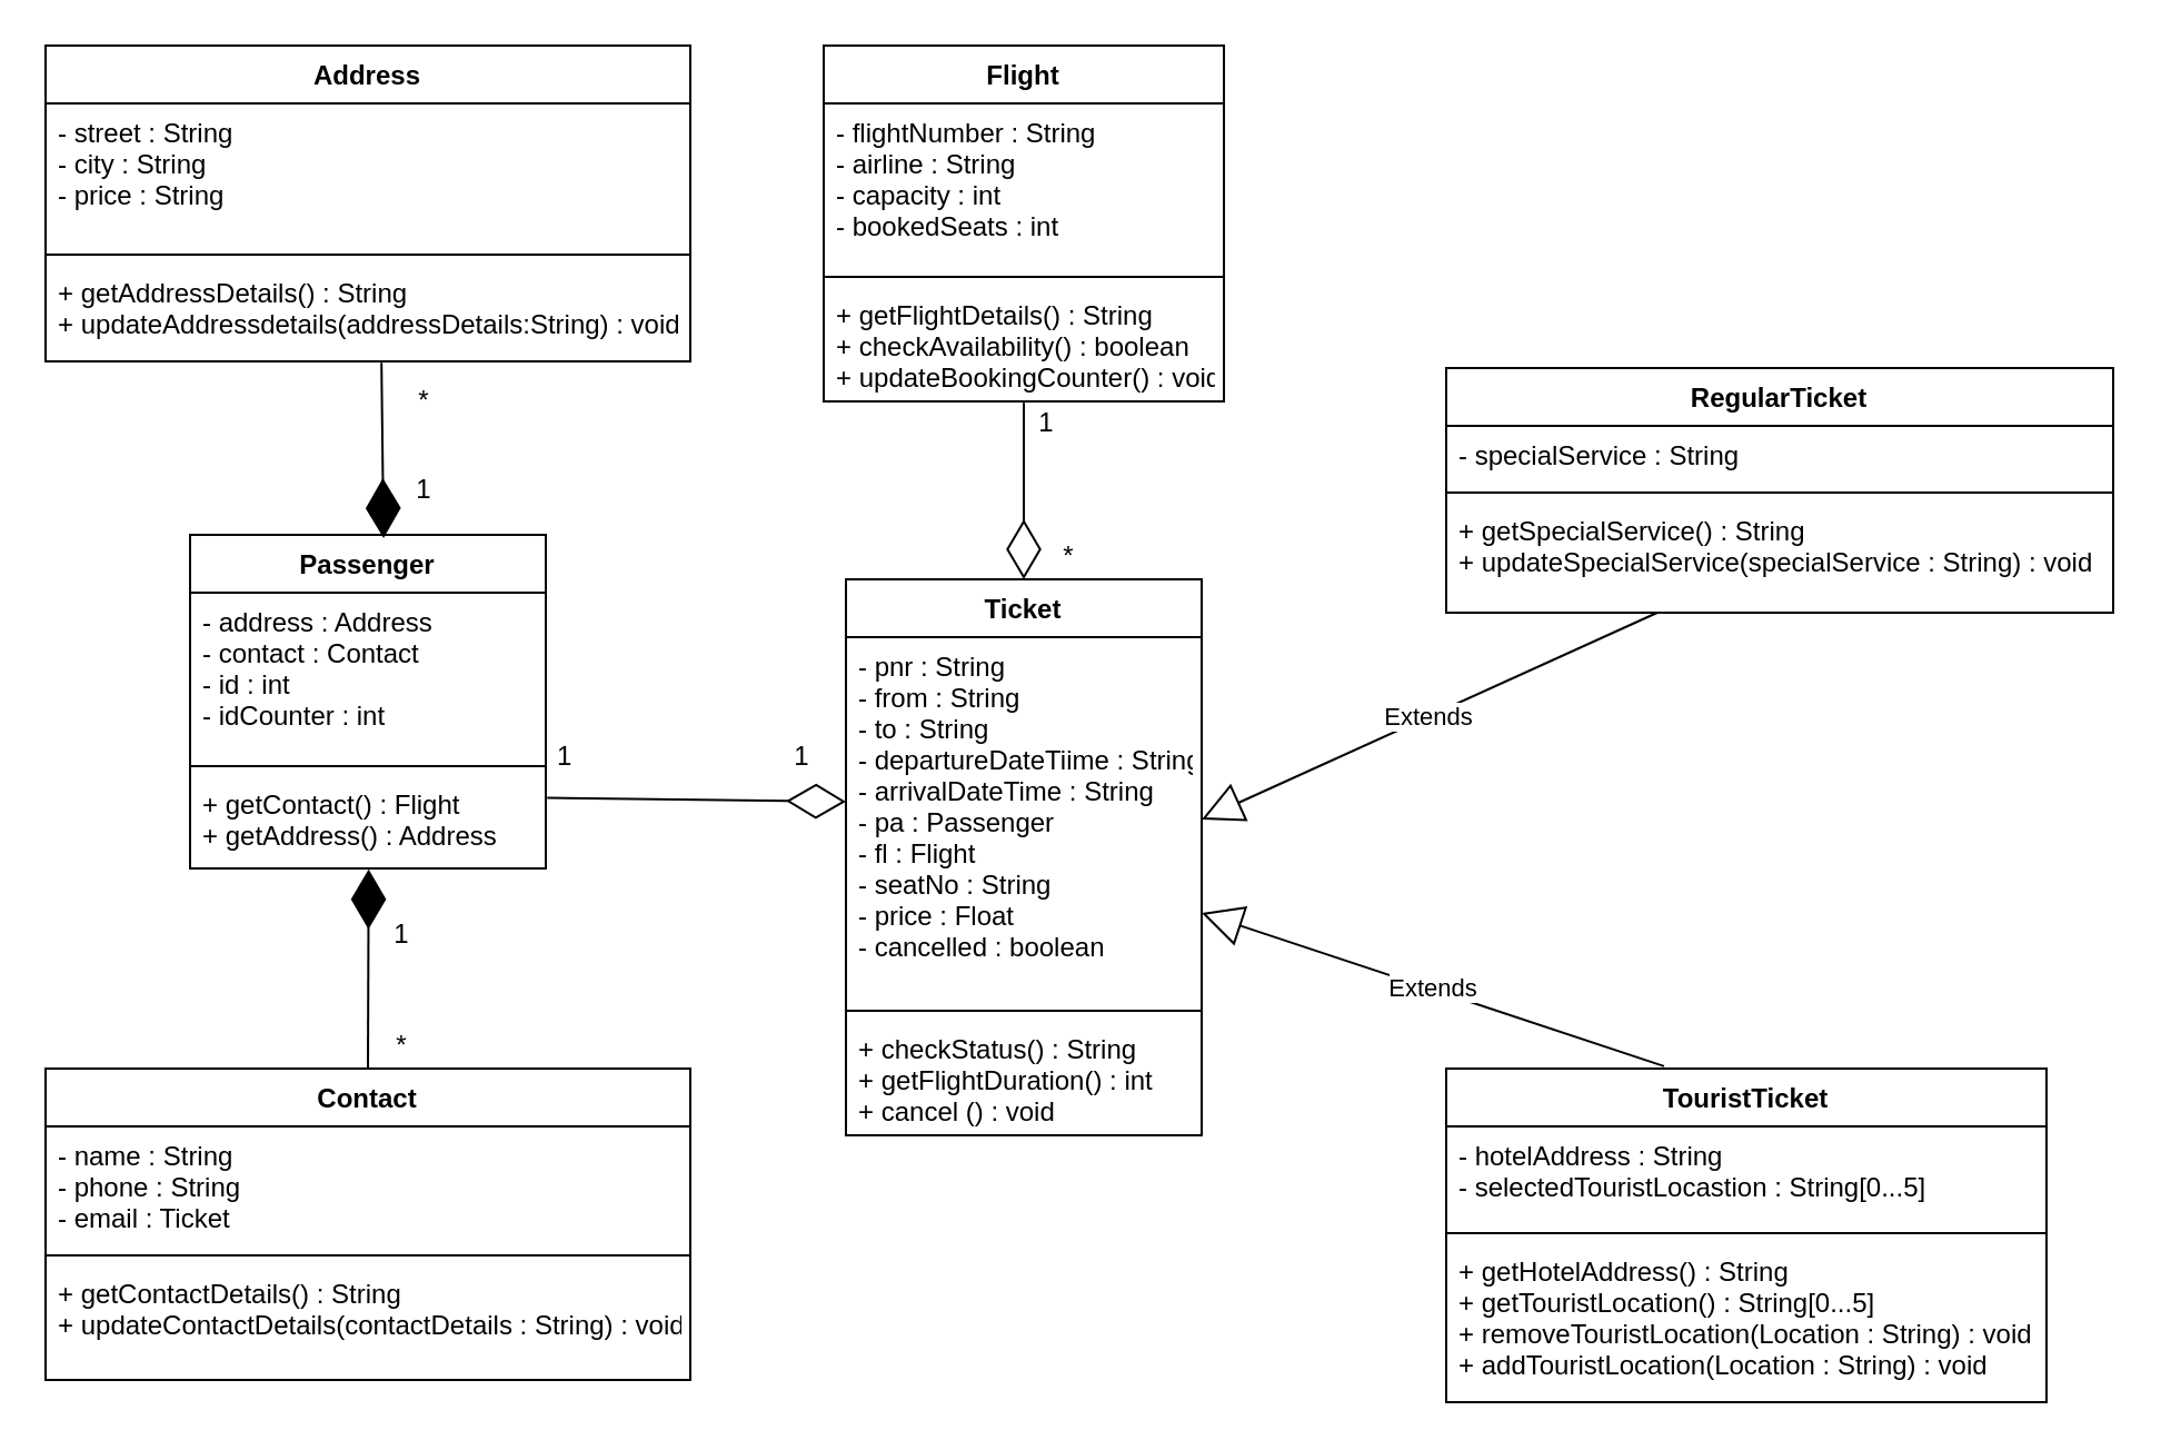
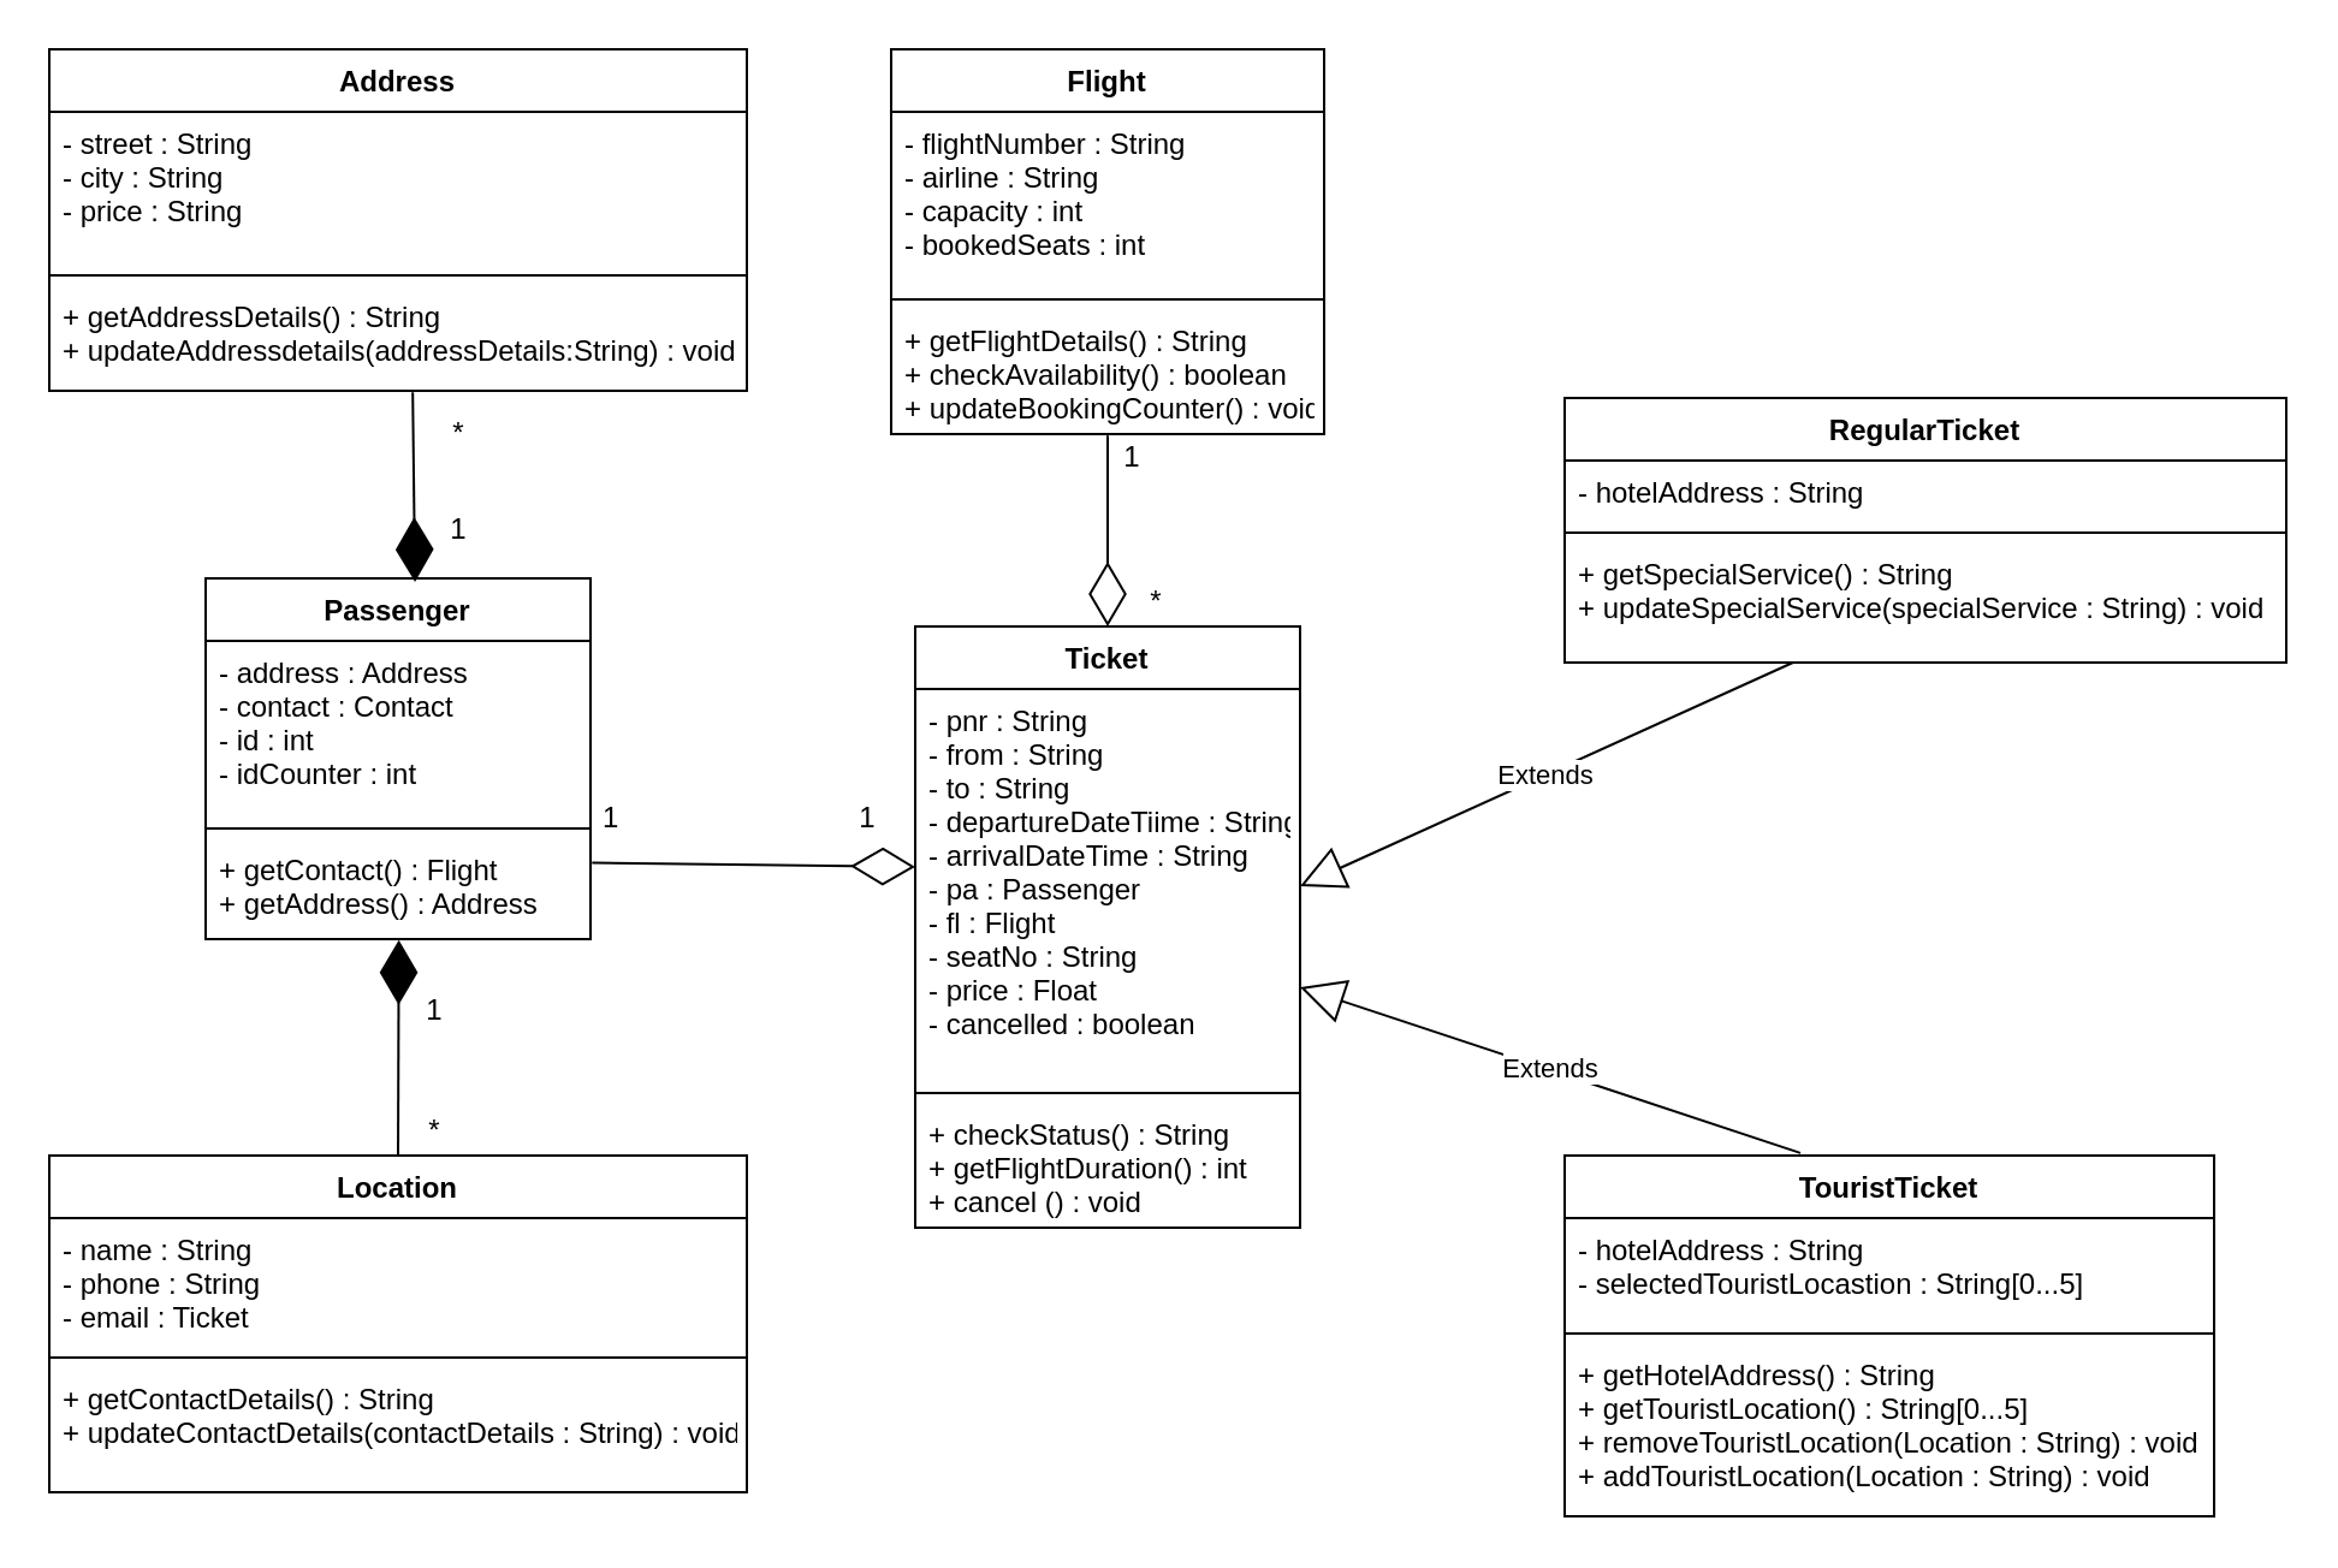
- <mxCell id="35" value="- specialService : String" style="text;strokeColor=none;fillColor=none;align=left;verticalAlign=top;spacingLeft=4;spacingRight=4;overflow=hidden;rotatable=0;points=[[0,0.5],[1,0.5]];portConstraint=eastwest;" vertex="1" parent="34"><mxGeometry y="26" width="300" height="26" as="geometry" /></mxCell>
+ <mxCell id="35" value="- hotelAddress : String" style="text;strokeColor=none;fillColor=none;align=left;verticalAlign=top;spacingLeft=4;spacingRight=4;overflow=hidden;rotatable=0;points=[[0,0.5],[1,0.5]];portConstraint=eastwest;" vertex="1" parent="34"><mxGeometry y="26" width="300" height="26" as="geometry" /></mxCell>
- <mxCell id="6" value="Contact" style="swimlane;fontStyle=1;align=center;verticalAlign=top;childLayout=stackLayout;horizontal=1;startSize=26;horizontalStack=0;resizeParent=1;resizeParentMax=0;resizeLast=0;collapsible=1;marginBottom=0;" vertex="1" parent="1"><mxGeometry x="20" y="480" width="290" height="140" as="geometry" /></mxCell>
+ <mxCell id="6" value="Location" style="swimlane;fontStyle=1;align=center;verticalAlign=top;childLayout=stackLayout;horizontal=1;startSize=26;horizontalStack=0;resizeParent=1;resizeParentMax=0;resizeLast=0;collapsible=1;marginBottom=0;" vertex="1" parent="1"><mxGeometry x="20" y="480" width="290" height="140" as="geometry" /></mxCell>
